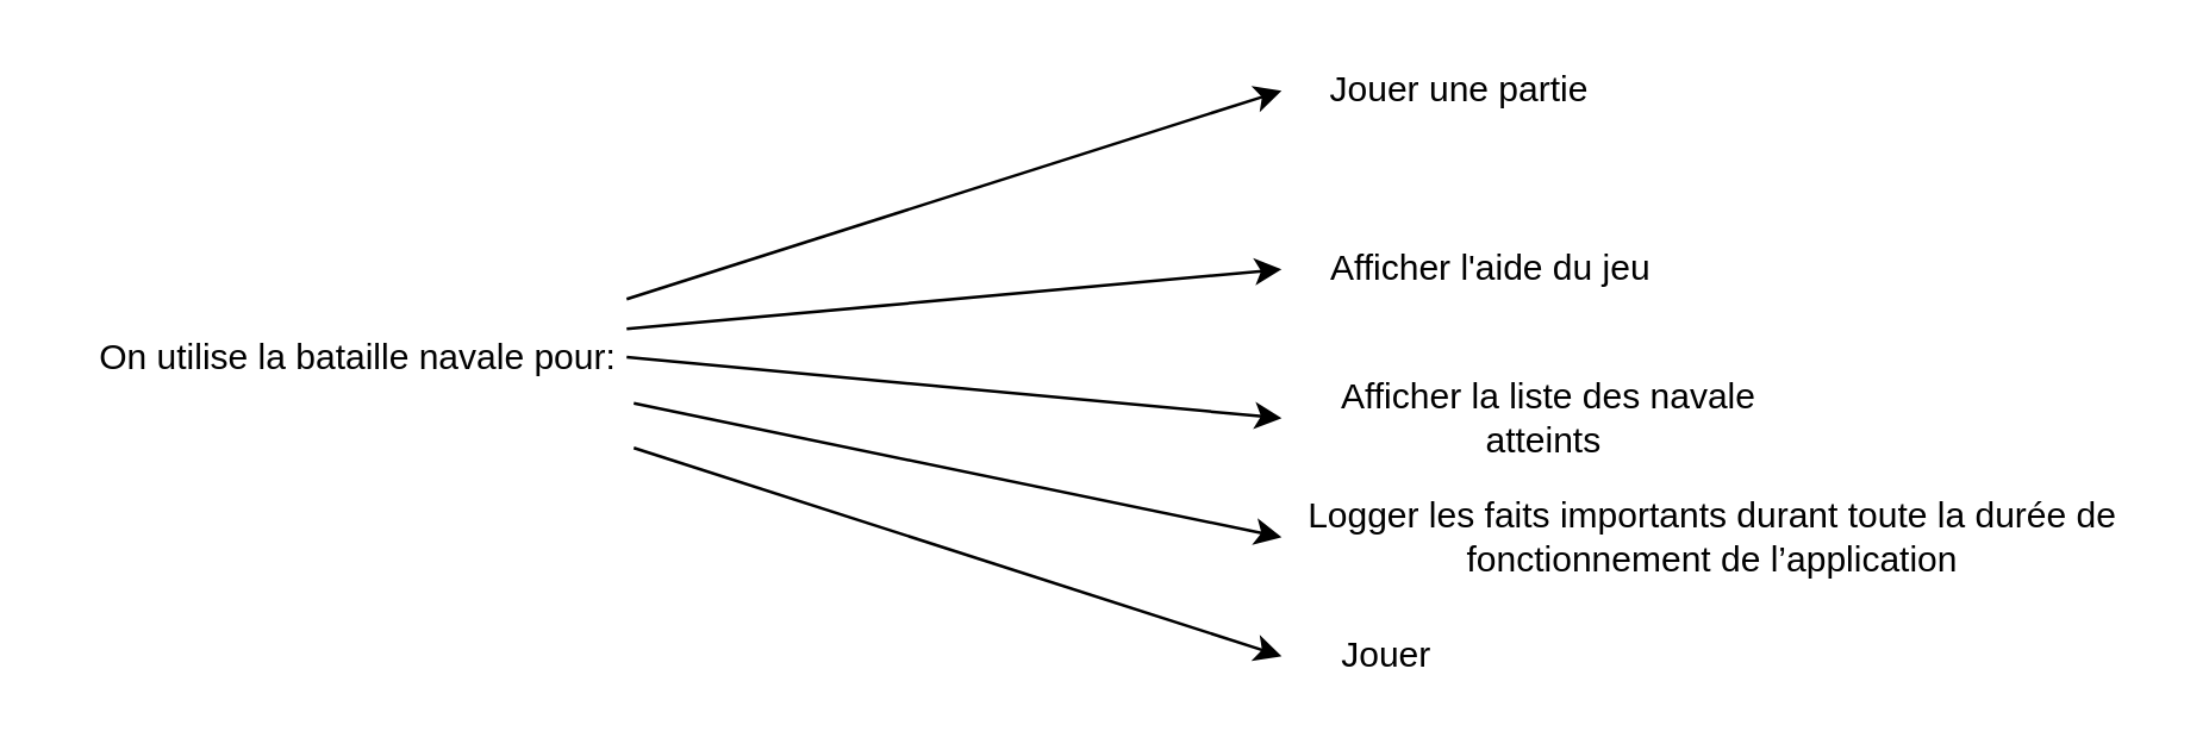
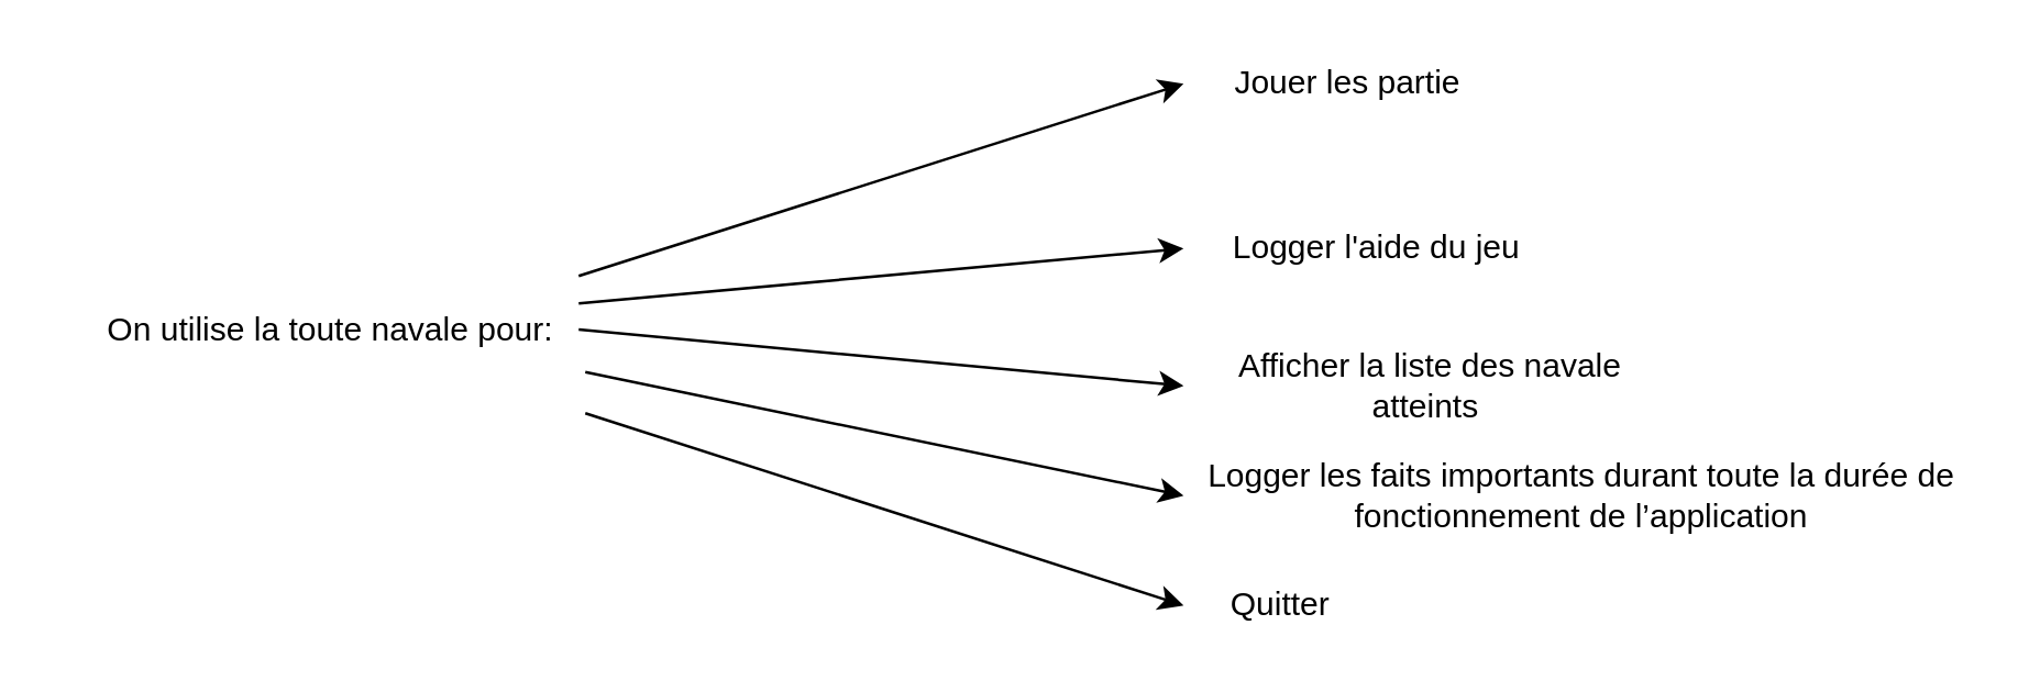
- <mxCell id="6" value="Jouer une partie" style="text;html=1;strokeColor=none;fillColor=none;align=center;verticalAlign=middle;whiteSpace=wrap;rounded=0;" parent="1" vertex="1"><mxGeometry x="440" y="20" width="100" height="20" as="geometry" /></mxCell>
+ <mxCell id="6" value="Jouer les partie" style="text;html=1;strokeColor=none;fillColor=none;align=center;verticalAlign=middle;whiteSpace=wrap;rounded=0;" parent="1" vertex="1"><mxGeometry x="440" y="20" width="100" height="20" as="geometry" /></mxCell>
- <mxCell id="5" value="Afficher l'aide du jeu" style="text;html=1;align=center;verticalAlign=middle;resizable=0;points=[];autosize=1;" parent="1" vertex="1"><mxGeometry x="440" y="80" width="120" height="20" as="geometry" /></mxCell>
+ <mxCell id="5" value="Logger l'aide du jeu" style="text;html=1;align=center;verticalAlign=middle;resizable=0;points=[];autosize=1;" parent="1" vertex="1"><mxGeometry x="440" y="80" width="120" height="20" as="geometry" /></mxCell>
- <mxCell id="2" value="On utilise la bataille navale pour:" style="text;html=1;strokeColor=none;fillColor=none;align=center;verticalAlign=middle;whiteSpace=wrap;rounded=0;" parent="1" vertex="1"><mxGeometry x="20" y="110" width="200" height="20" as="geometry" /></mxCell>
+ <mxCell id="2" value="On utilise la toute navale pour:" style="text;html=1;strokeColor=none;fillColor=none;align=center;verticalAlign=middle;whiteSpace=wrap;rounded=0;" parent="1" vertex="1"><mxGeometry x="20" y="110" width="200" height="20" as="geometry" /></mxCell>
- <mxCell id="8" value="Jouer" style="text;html=1;align=center;verticalAlign=middle;resizable=0;points=[];autosize=1;" parent="1" vertex="1"><mxGeometry x="440" y="210" width="50" height="20" as="geometry" /></mxCell>
+ <mxCell id="8" value="Quitter" style="text;html=1;align=center;verticalAlign=middle;resizable=0;points=[];autosize=1;" parent="1" vertex="1"><mxGeometry x="440" y="210" width="50" height="20" as="geometry" /></mxCell>
